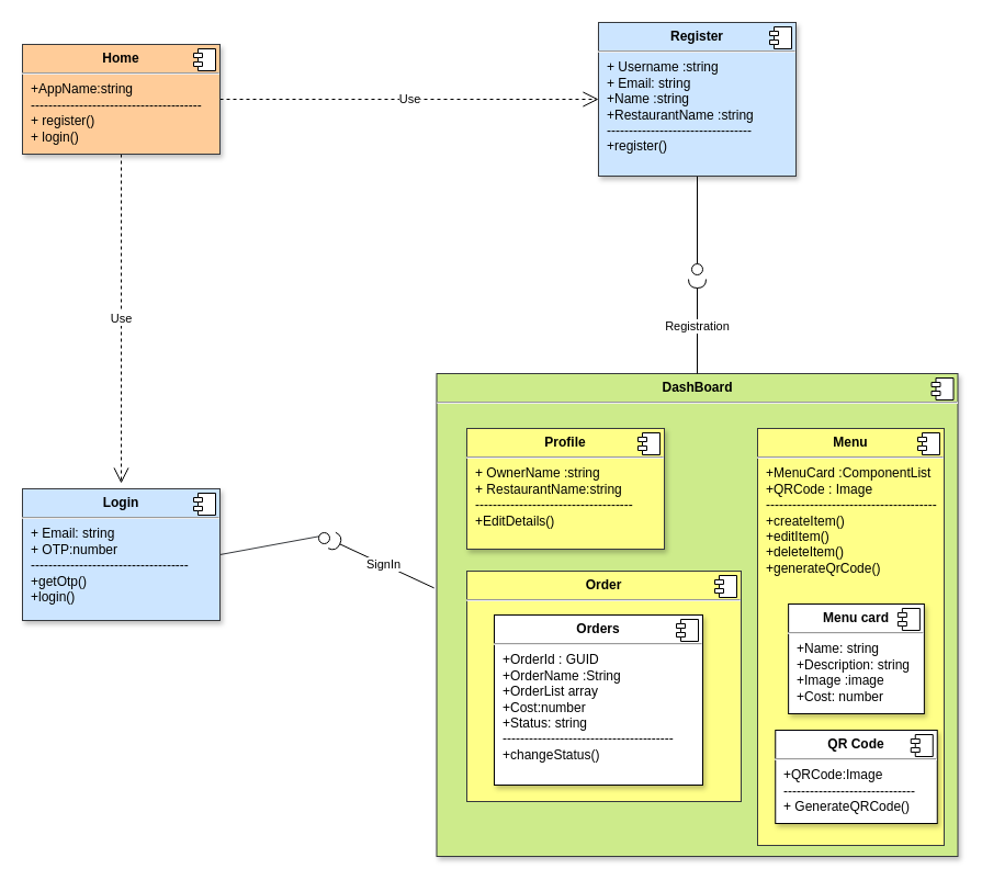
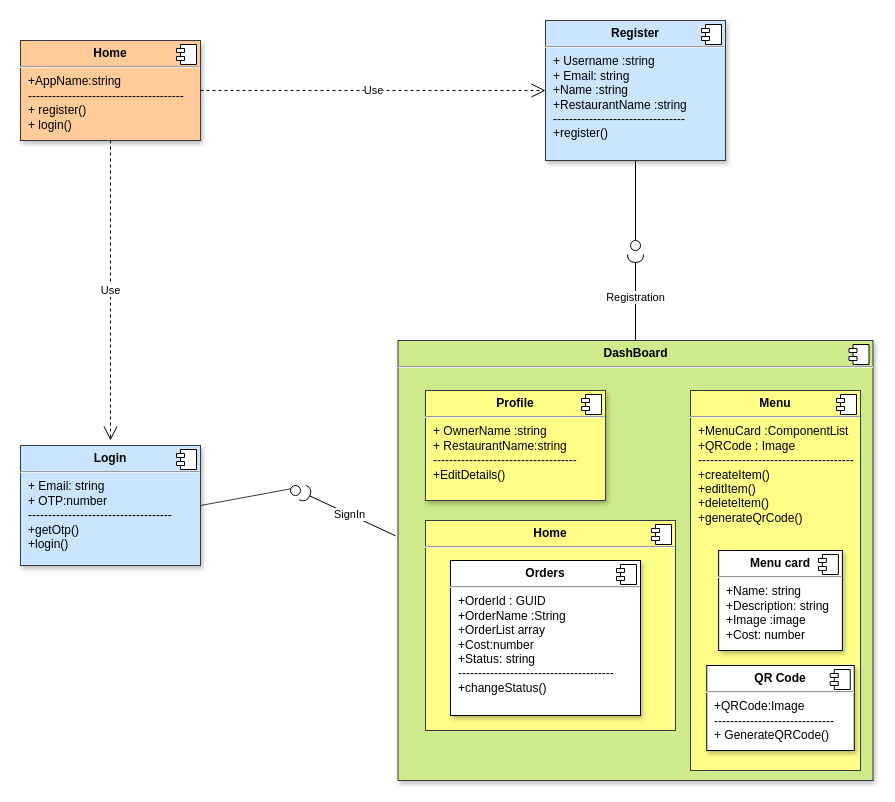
- <mxCell id="9" value="&lt;p style=&quot;margin: 0px ; margin-top: 6px ; text-align: center&quot;&gt;&lt;b&gt;Order&lt;/b&gt;&lt;/p&gt;&lt;hr&gt;&lt;p style=&quot;margin: 0px ; margin-left: 8px&quot;&gt;&lt;br&gt;&lt;/p&gt;" style="align=left;overflow=fill;html=1;dropTarget=0;fillColor=#ffff88;strokeColor=#36393d;" parent="1" vertex="1"><mxGeometry x="425" y="520" width="250" height="210" as="geometry" /></mxCell>
+ <mxCell id="9" value="&lt;p style=&quot;margin: 0px ; margin-top: 6px ; text-align: center&quot;&gt;&lt;b&gt;Home&lt;/b&gt;&lt;/p&gt;&lt;hr&gt;&lt;p style=&quot;margin: 0px ; margin-left: 8px&quot;&gt;&lt;br&gt;&lt;/p&gt;" style="align=left;overflow=fill;html=1;dropTarget=0;fillColor=#ffff88;strokeColor=#36393d;" parent="1" vertex="1"><mxGeometry x="425" y="520" width="250" height="210" as="geometry" /></mxCell>
